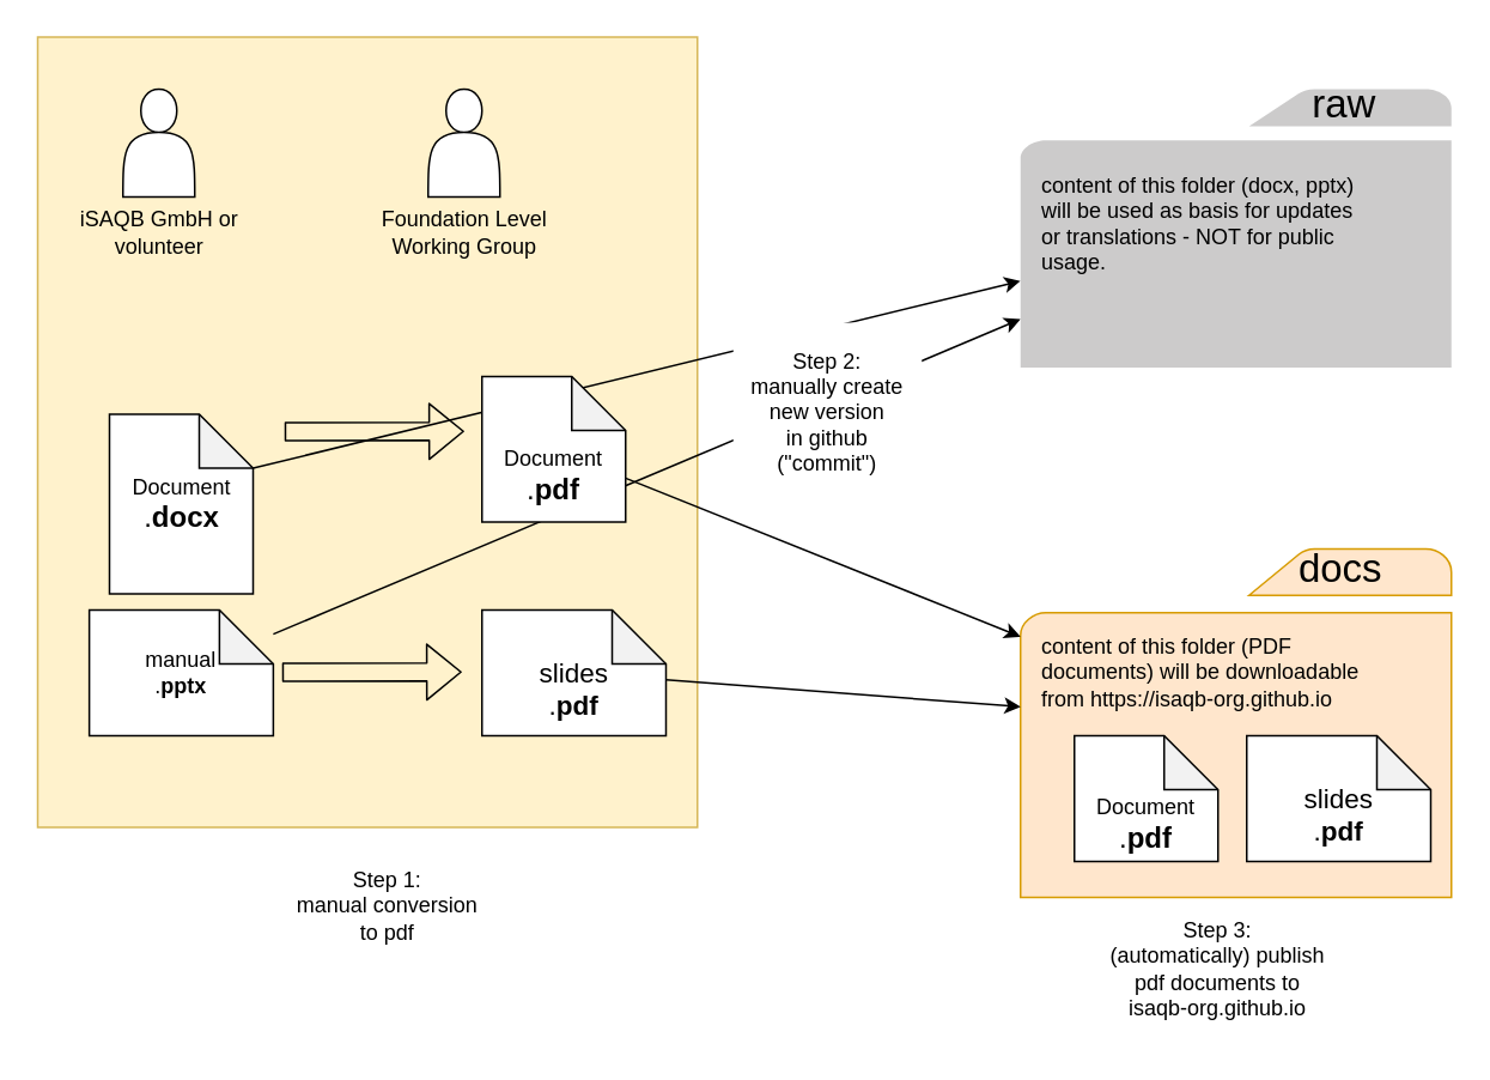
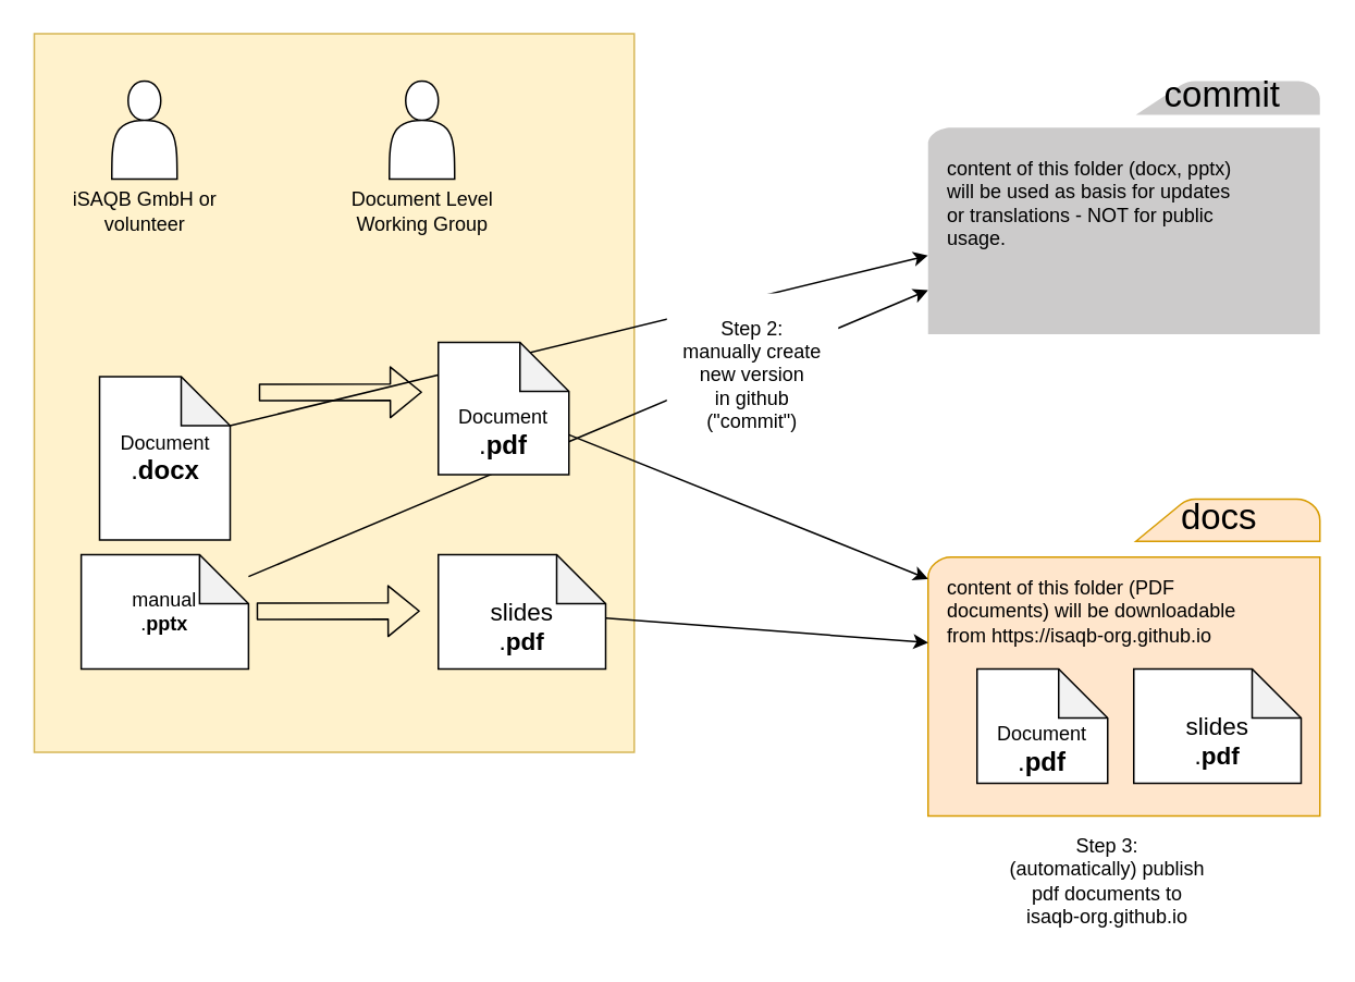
- <mxCell id="21" value="raw" style="text;html=1;strokeColor=none;fillColor=none;align=center;verticalAlign=middle;whiteSpace=wrap;rounded=0;fontSize=22;" vertex="1" parent="1"><mxGeometry x="696" y="33" width="105" height="50" as="geometry" /></mxCell>
+ <mxCell id="21" value="commit" style="text;html=1;strokeColor=none;fillColor=none;align=center;verticalAlign=middle;whiteSpace=wrap;rounded=0;fontSize=22;" vertex="1" parent="1"><mxGeometry x="696" y="33" width="105" height="50" as="geometry" /></mxCell>
- <mxCell id="10" value="Foundation Level&lt;br&gt;Working Group" style="text;html=1;strokeColor=none;fillColor=none;align=center;verticalAlign=middle;whiteSpace=wrap;rounded=0;" vertex="1" parent="1"><mxGeometry x="205.5" y="119" width="105" height="20" as="geometry" /></mxCell>
+ <mxCell id="10" value="Document Level&lt;br&gt;Working Group" style="text;html=1;strokeColor=none;fillColor=none;align=center;verticalAlign=middle;whiteSpace=wrap;rounded=0;" vertex="1" parent="1"><mxGeometry x="205.5" y="119" width="105" height="20" as="geometry" /></mxCell>
- <mxCell id="16" value="Step 1:&lt;br&gt;manual conversion&lt;br&gt;to pdf" style="text;html=1;strokeColor=none;fillColor=none;align=center;verticalAlign=middle;whiteSpace=wrap;rounded=0;" vertex="1" parent="1"><mxGeometry x="163" y="479" width="105" height="50" as="geometry" /></mxCell>
